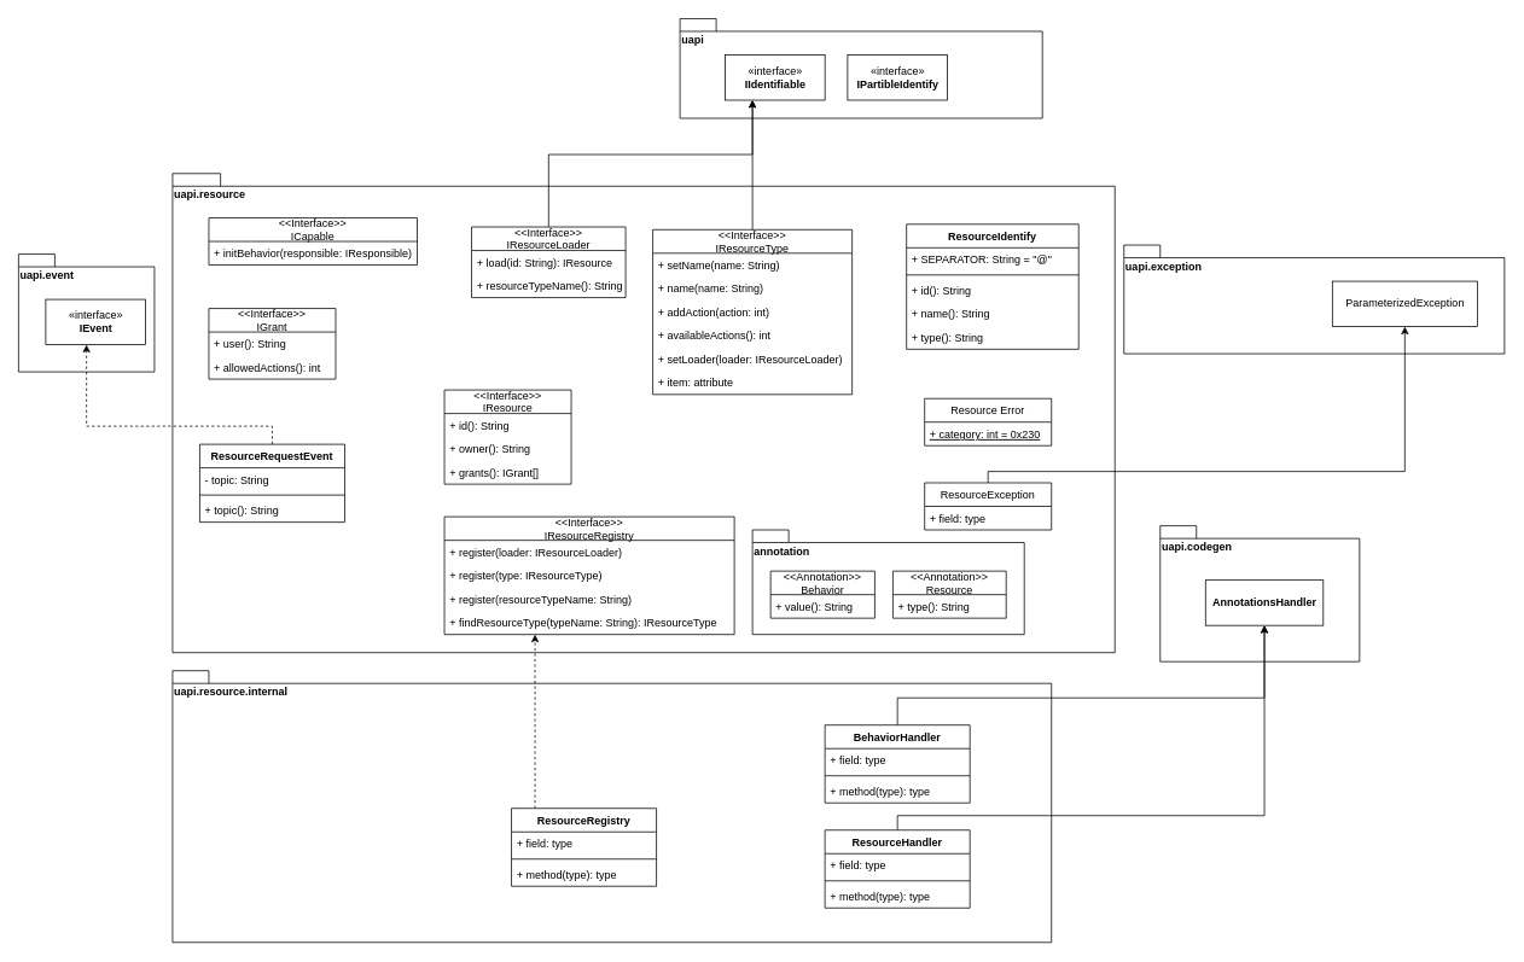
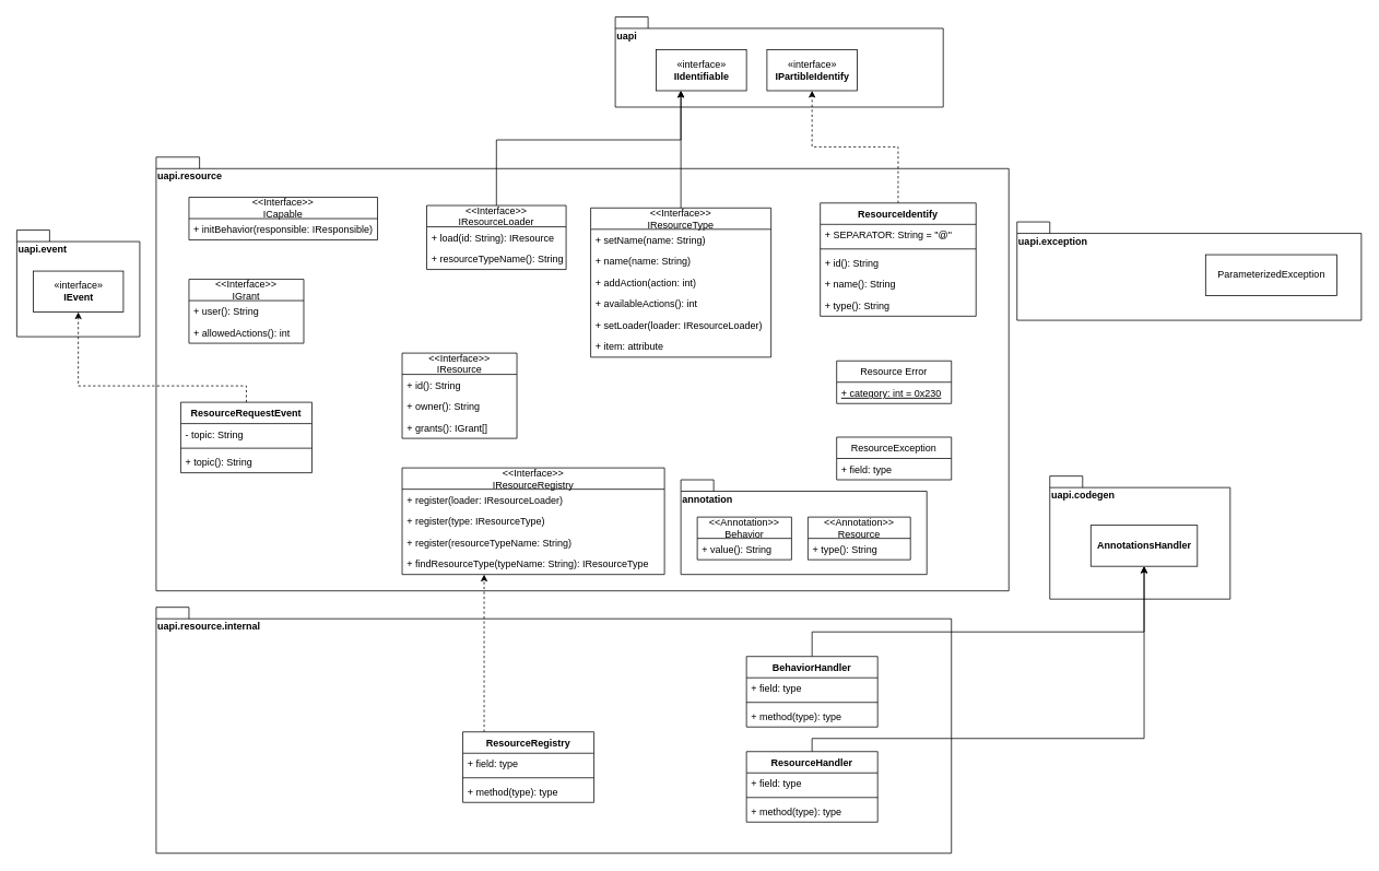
+ <mxCell id="31" style="edgeStyle=orthogonalEdgeStyle;rounded=0;orthogonalLoop=1;jettySize=auto;html=1;dashed=1;" edge="1" parent="11" source="32" target="6"><mxGeometry relative="1" as="geometry" /></mxCell>
- <mxCell id="8" value="«interface»&lt;br&gt;&lt;b&gt;IEvent&lt;/b&gt;" style="html=1;align=center;" vertex="1" parent="1"><mxGeometry x="50" y="330" width="110" height="50" as="geometry" /></mxCell>
+ <mxCell id="8" value="«interface»&lt;br&gt;&lt;b&gt;IEvent&lt;/b&gt;" style="html=1;align=center;" vertex="1" parent="1"><mxGeometry x="40" y="330" width="110" height="50" as="geometry" /></mxCell>
- <mxCell id="30" style="edgeStyle=orthogonalEdgeStyle;rounded=0;orthogonalLoop=1;jettySize=auto;html=1;" edge="1" parent="11" source="40" target="5"><mxGeometry relative="1" as="geometry"><Array as="points"><mxPoint x="1090" y="520" /><mxPoint x="1550" y="520" /></Array></mxGeometry></mxCell>
